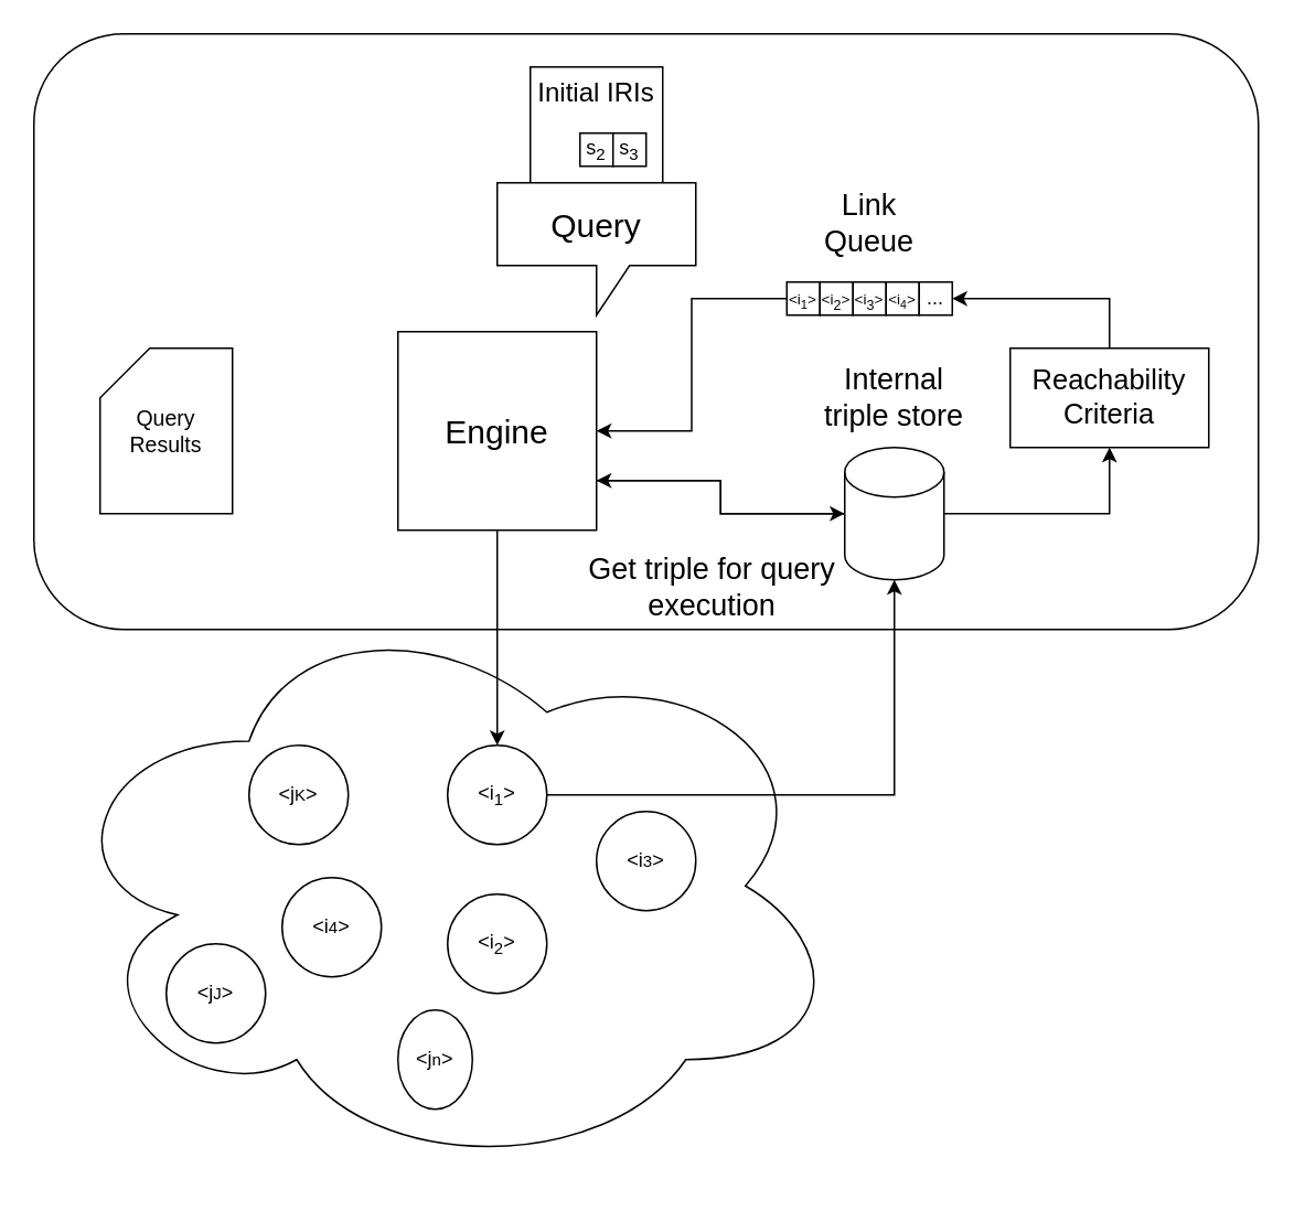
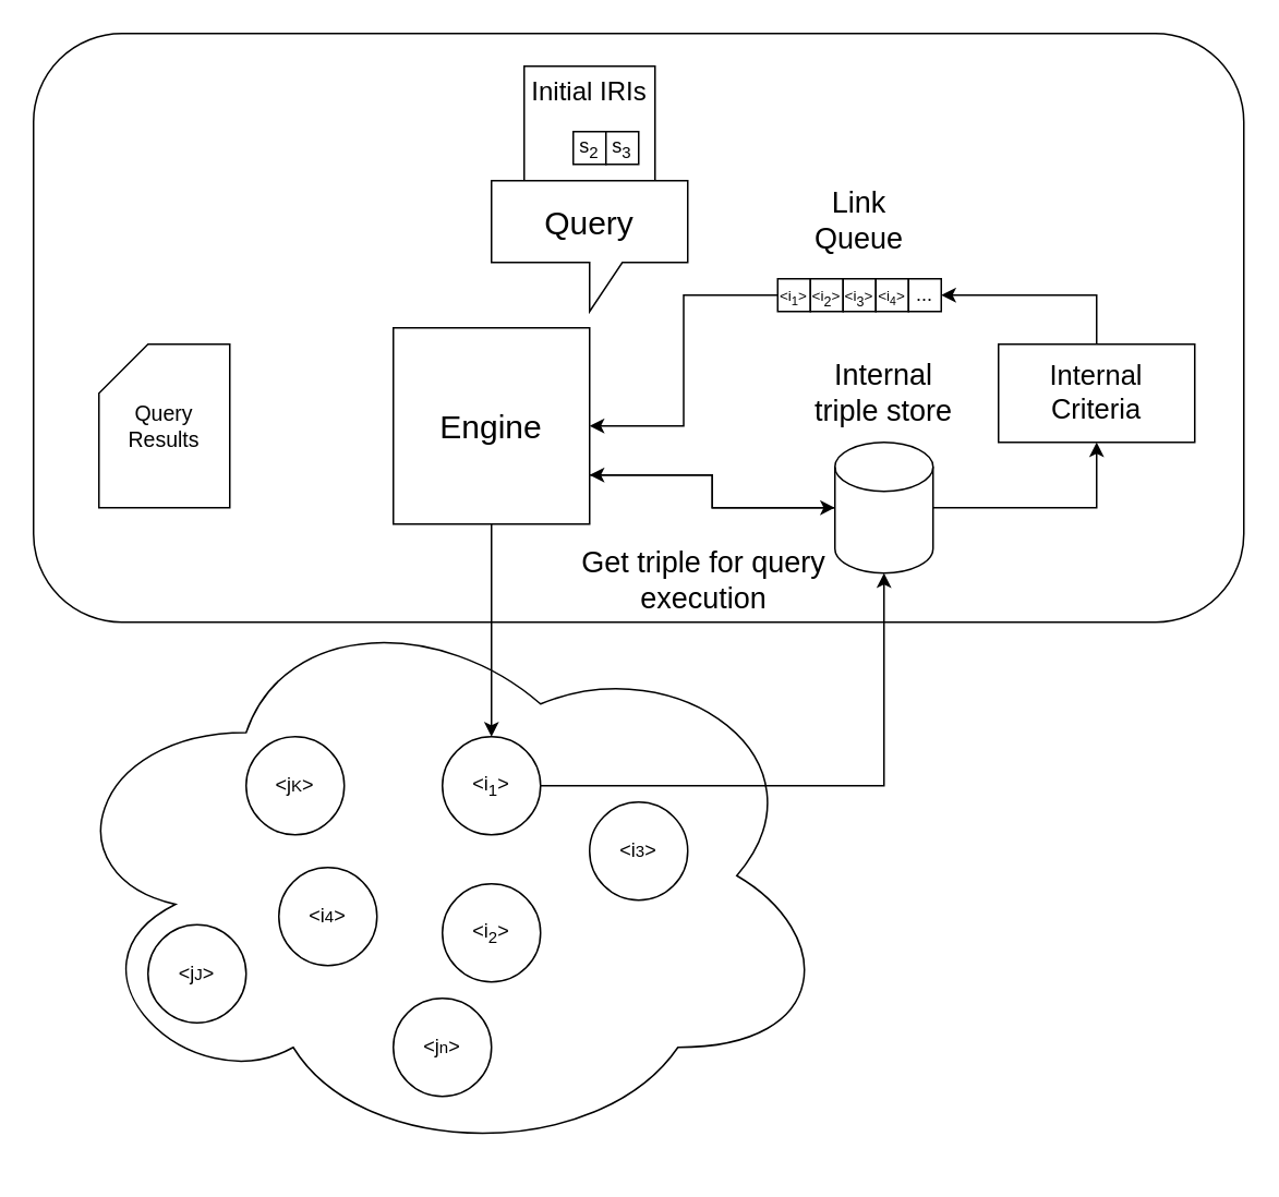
- <mxCell id="32" value="&lt;font style=&quot;font-size: 17px;&quot;&gt;Reachability&lt;br&gt;Criteria&lt;/font&gt;" style="rounded=0;whiteSpace=wrap;html=1;" parent="1" vertex="1"><mxGeometry x="610" y="210" width="120" height="60" as="geometry" /></mxCell>
+ <mxCell id="32" value="&lt;font style=&quot;font-size: 17px;&quot;&gt;Internal&lt;br&gt;Criteria&lt;/font&gt;" style="rounded=0;whiteSpace=wrap;html=1;" parent="1" vertex="1"><mxGeometry x="610" y="210" width="120" height="60" as="geometry" /></mxCell>
- <mxCell id="29" value="&amp;lt;j&lt;span style=&quot;font-size: 10px;&quot;&gt;J&lt;/span&gt;&amp;gt;" style="ellipse;whiteSpace=wrap;html=1;aspect=fixed;" parent="1" vertex="1"><mxGeometry x="100" y="570" width="60" height="60" as="geometry" /></mxCell>
+ <mxCell id="29" value="&amp;lt;j&lt;span style=&quot;font-size: 10px;&quot;&gt;J&lt;/span&gt;&amp;gt;" style="ellipse;whiteSpace=wrap;html=1;aspect=fixed;" parent="1" vertex="1"><mxGeometry x="90" y="565" width="60" height="60" as="geometry" /></mxCell>
- <mxCell id="30" value="&amp;lt;j&lt;span style=&quot;font-size: 10px;&quot;&gt;n&lt;/span&gt;&amp;gt;" style="ellipse;whiteSpace=wrap;html=1;aspect=fixed;" parent="1" vertex="1"><mxGeometry x="240" y="610" width="45" height="60" as="geometry" /></mxCell>
+ <mxCell id="30" value="&amp;lt;j&lt;span style=&quot;font-size: 10px;&quot;&gt;n&lt;/span&gt;&amp;gt;" style="ellipse;whiteSpace=wrap;html=1;aspect=fixed;" parent="1" vertex="1"><mxGeometry x="240" y="610" width="60" height="60" as="geometry" /></mxCell>
